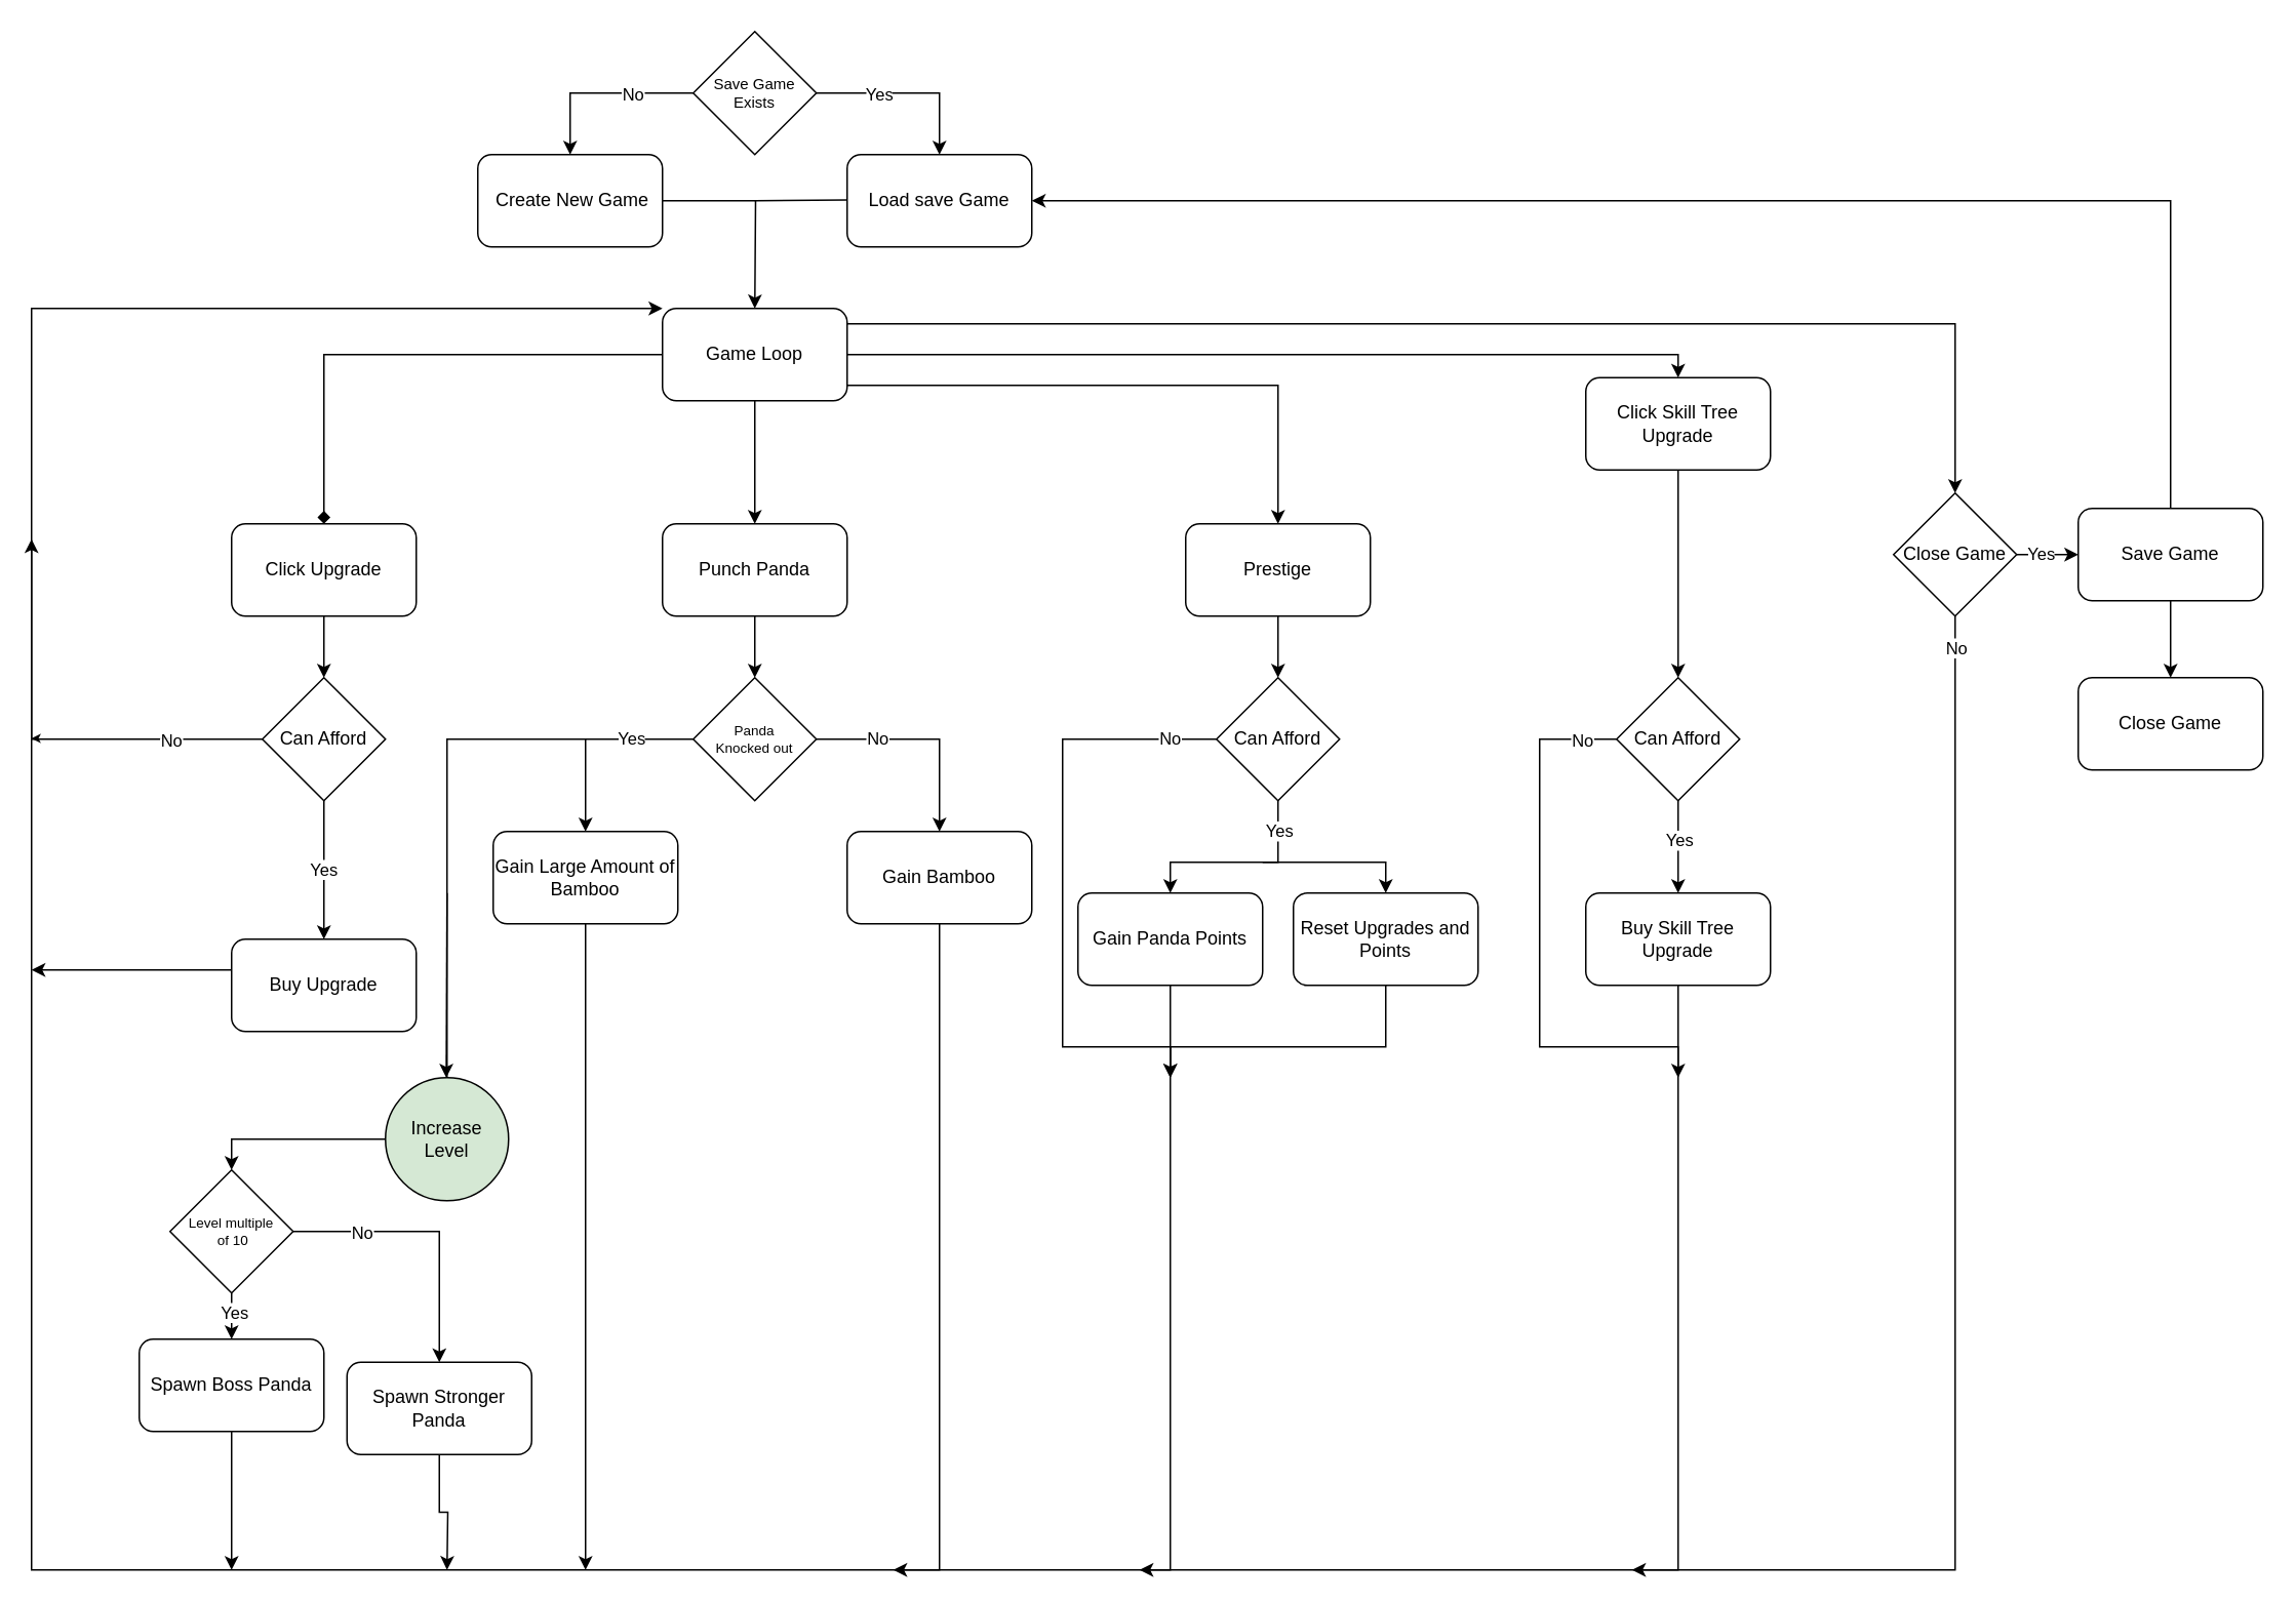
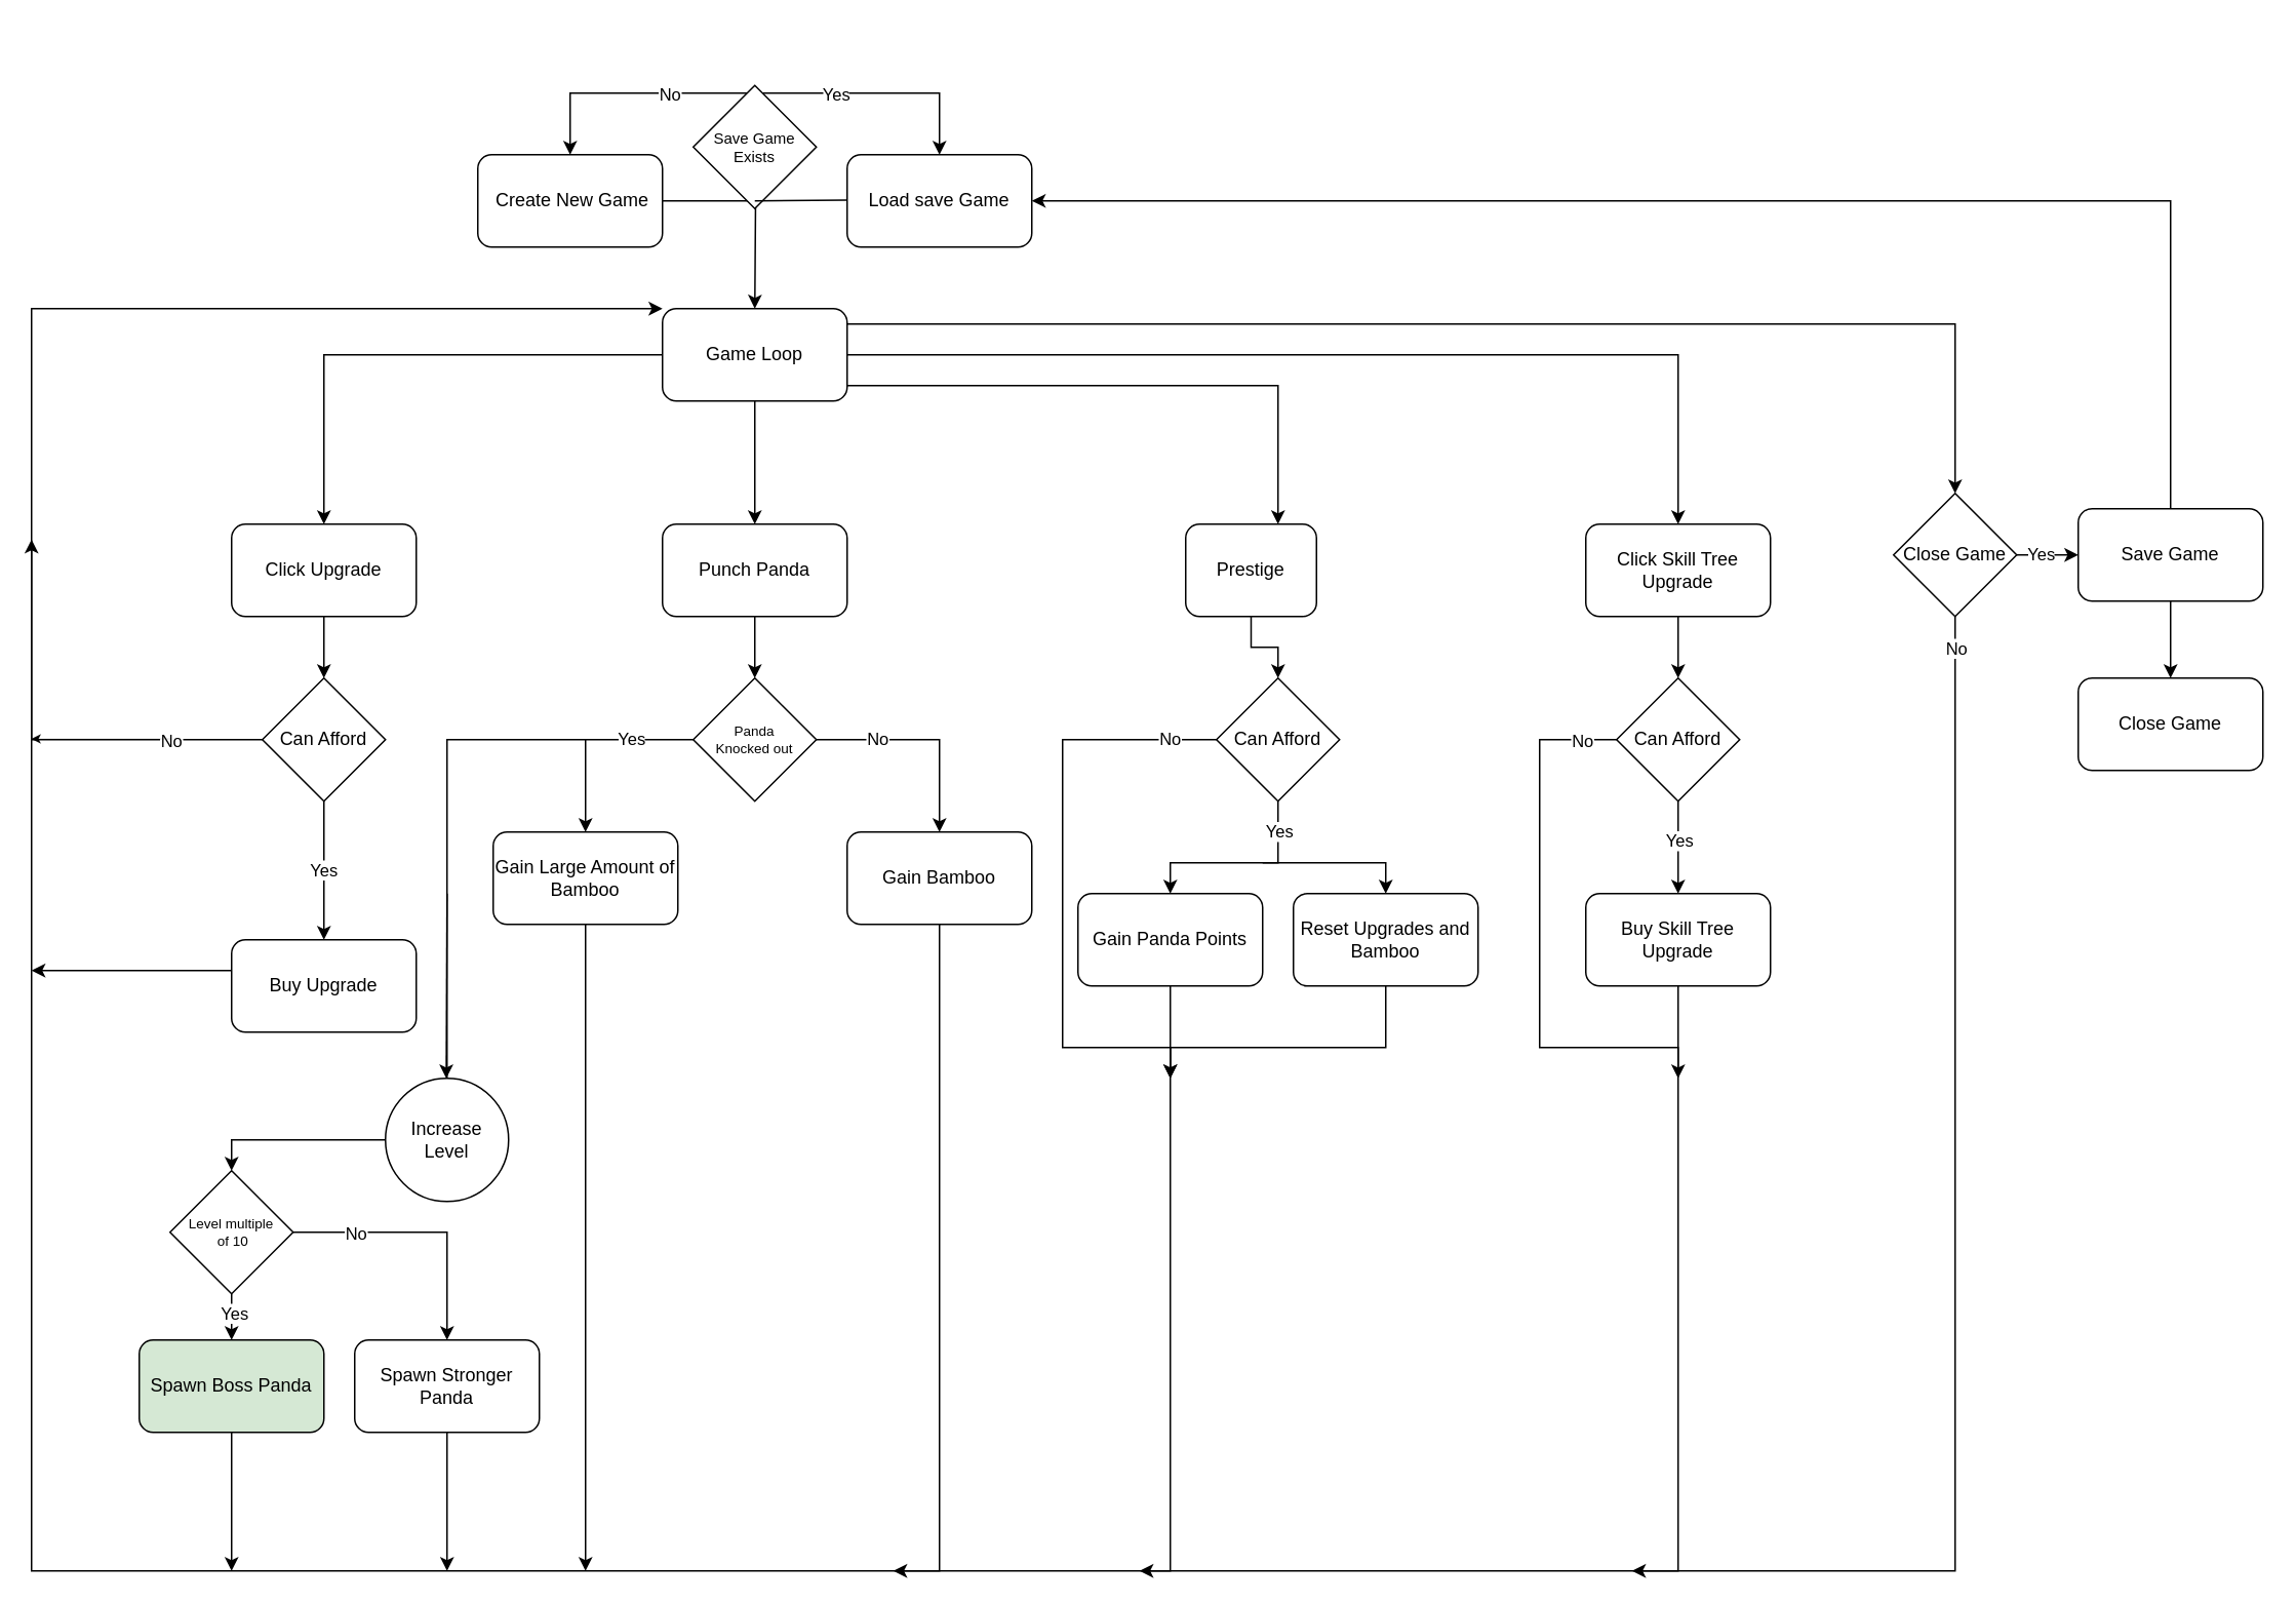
- <mxCell id="76" value="Save Game Exists" style="rhombus;whiteSpace=wrap;html=1;fontSize=10;" vertex="1" parent="1"><mxGeometry x="450" y="20" width="80" height="80" as="geometry" /></mxCell>
+ <mxCell id="76" value="Save Game Exists" style="rhombus;whiteSpace=wrap;html=1;fontSize=10;" vertex="1" parent="1"><mxGeometry x="450" y="55" width="80" height="80" as="geometry" /></mxCell>
- <mxCell id="55" value="Click Skill Tree Upgrade" style="rounded=1;whiteSpace=wrap;html=1;" vertex="1" parent="1"><mxGeometry x="1030" y="245" width="120" height="60" as="geometry" /></mxCell>
+ <mxCell id="55" value="Click Skill Tree Upgrade" style="rounded=1;whiteSpace=wrap;html=1;" vertex="1" parent="1"><mxGeometry x="1030" y="340" width="120" height="60" as="geometry" /></mxCell>
- <mxCell id="5" style="edgeStyle=orthogonalEdgeStyle;rounded=0;orthogonalLoop=1;jettySize=auto;html=1;endArrow=diamond;" edge="1" parent="1" source="9" target="12"><mxGeometry relative="1" as="geometry" /></mxCell>
+ <mxCell id="5" style="edgeStyle=orthogonalEdgeStyle;rounded=0;orthogonalLoop=1;jettySize=auto;html=1;" edge="1" parent="1" source="9" target="12"><mxGeometry relative="1" as="geometry" /></mxCell>
- <mxCell id="16" value="Prestige" style="rounded=1;whiteSpace=wrap;html=1;" vertex="1" parent="1"><mxGeometry x="770" y="340" width="120" height="60" as="geometry" /></mxCell>
+ <mxCell id="16" value="Prestige" style="rounded=1;whiteSpace=wrap;html=1;" vertex="1" parent="1"><mxGeometry x="770" y="340" width="85" height="60" as="geometry" /></mxCell>
- <mxCell id="52" value="Reset Upgrades and Points" style="rounded=1;whiteSpace=wrap;html=1;" vertex="1" parent="1"><mxGeometry x="840" y="580" width="120" height="60" as="geometry" /></mxCell>
+ <mxCell id="52" value="Reset Upgrades and Bamboo" style="rounded=1;whiteSpace=wrap;html=1;" vertex="1" parent="1"><mxGeometry x="840" y="580" width="120" height="60" as="geometry" /></mxCell>
- <mxCell id="34" value="Increase Level" style="ellipse;whiteSpace=wrap;html=1;aspect=fixed;fillColor=#d5e8d4;" vertex="1" parent="1"><mxGeometry x="250" y="700" width="80" height="80" as="geometry" /></mxCell>
+ <mxCell id="34" value="Increase Level" style="ellipse;whiteSpace=wrap;html=1;aspect=fixed;" vertex="1" parent="1"><mxGeometry x="250" y="700" width="80" height="80" as="geometry" /></mxCell>
- <mxCell id="42" value="Spawn Boss Panda" style="rounded=1;whiteSpace=wrap;html=1;" vertex="1" parent="1"><mxGeometry x="90" y="870" width="120" height="60" as="geometry" /></mxCell>
+ <mxCell id="42" value="Spawn Boss Panda" style="rounded=1;whiteSpace=wrap;html=1;fillColor=#d5e8d4;" vertex="1" parent="1"><mxGeometry x="90" y="870" width="120" height="60" as="geometry" /></mxCell>
- <mxCell id="31" value="Spawn Stronger Panda" style="rounded=1;whiteSpace=wrap;html=1;" vertex="1" parent="1"><mxGeometry x="225" y="885" width="120" height="60" as="geometry" /></mxCell>
+ <mxCell id="31" value="Spawn Stronger Panda" style="rounded=1;whiteSpace=wrap;html=1;" vertex="1" parent="1"><mxGeometry x="230" y="870" width="120" height="60" as="geometry" /></mxCell>
